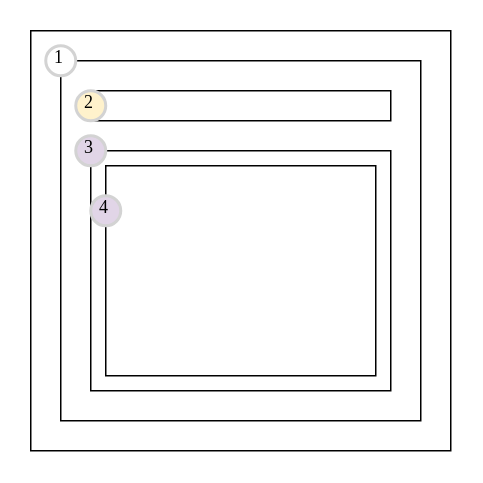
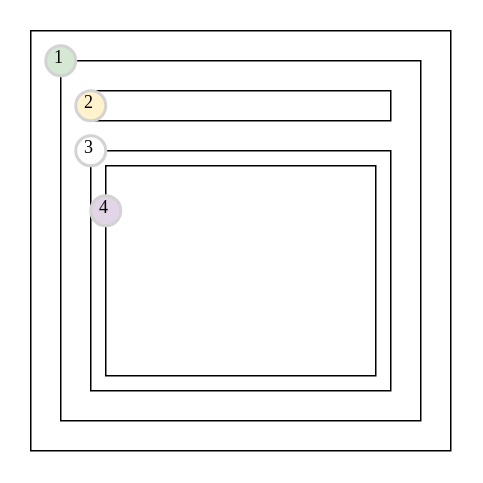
- <mxCell id="6" value="1" style="ellipse;whiteSpace=wrap;html=1;aspect=fixed;strokeWidth=2;fontFamily=Tahoma;spacingBottom=4;spacingRight=2;strokeColor=#d3d3d3;" vertex="1" parent="1"><mxGeometry x="30" y="30" width="20" height="20" as="geometry" /></mxCell>
+ <mxCell id="6" value="1" style="ellipse;whiteSpace=wrap;html=1;aspect=fixed;strokeWidth=2;fontFamily=Tahoma;spacingBottom=4;spacingRight=2;strokeColor=#d3d3d3;fillColor=#d5e8d4;" vertex="1" parent="1"><mxGeometry x="30" y="30" width="20" height="20" as="geometry" /></mxCell>
- <mxCell id="8" value="3" style="ellipse;whiteSpace=wrap;html=1;aspect=fixed;strokeWidth=2;fontFamily=Tahoma;spacingBottom=4;spacingRight=2;strokeColor=#d3d3d3;fillColor=#e1d5e7;" vertex="1" parent="1"><mxGeometry x="50" y="90" width="20" height="20" as="geometry" /></mxCell>
+ <mxCell id="8" value="3" style="ellipse;whiteSpace=wrap;html=1;aspect=fixed;strokeWidth=2;fontFamily=Tahoma;spacingBottom=4;spacingRight=2;strokeColor=#d3d3d3;" vertex="1" parent="1"><mxGeometry x="50" y="90" width="20" height="20" as="geometry" /></mxCell>
